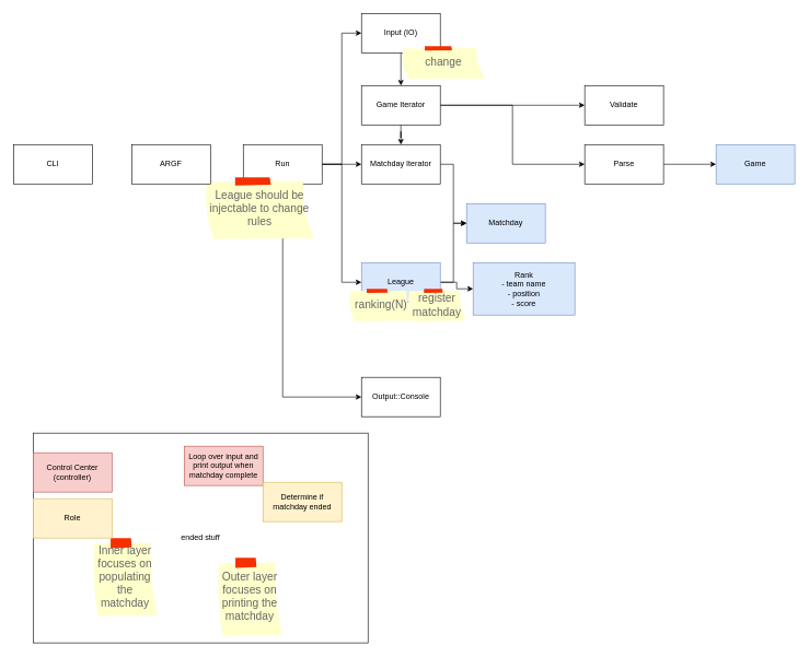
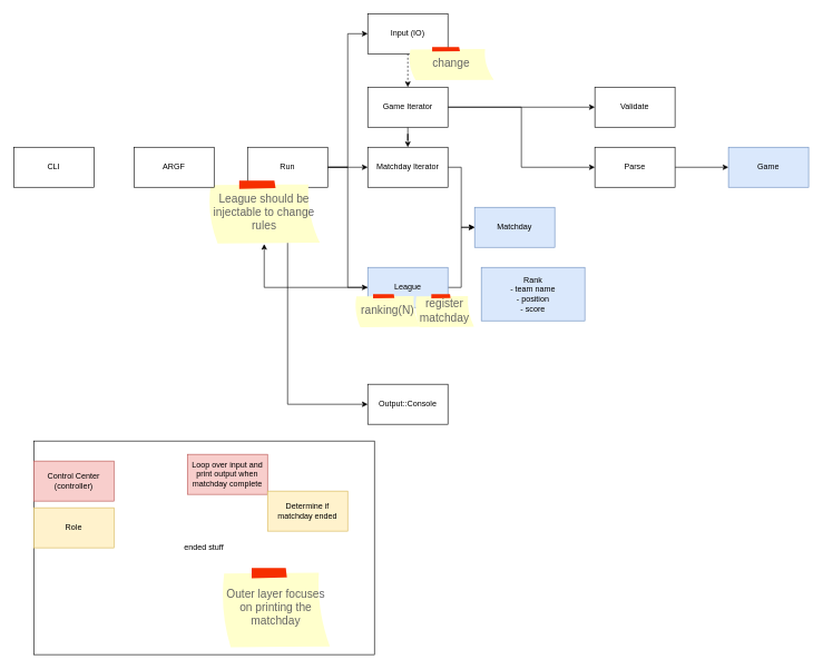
- <mxCell id="11" style="edgeStyle=orthogonalEdgeStyle;rounded=0;orthogonalLoop=1;jettySize=auto;html=1;" edge="1" parent="1" source="12" target="18"><mxGeometry relative="1" as="geometry" /></mxCell>
+ <mxCell id="11" style="edgeStyle=orthogonalEdgeStyle;rounded=0;orthogonalLoop=1;jettySize=auto;html=1;dashed=1;" edge="1" parent="1" source="12" target="18"><mxGeometry relative="1" as="geometry" /></mxCell>
- <mxCell id="23" style="edgeStyle=orthogonalEdgeStyle;rounded=0;orthogonalLoop=1;jettySize=auto;html=1;" parent="1" source="24" target="36" edge="1"><mxGeometry relative="1" as="geometry" /></mxCell>
+ <mxCell id="23" style="edgeStyle=orthogonalEdgeStyle;rounded=0;orthogonalLoop=1;jettySize=auto;html=1;" parent="1" source="24" target="35" edge="1"><mxGeometry relative="1" as="geometry" /></mxCell>
- <mxCell id="28" value="Inner layer focuses on populating the matchday" style="strokeWidth=1;shadow=0;dashed=0;align=center;html=1;shape=mxgraph.mockup.text.stickyNote2;fontColor=#666666;mainText=;fontSize=17;whiteSpace=wrap;fillColor=#ffffcc;strokeColor=#F62E00;" parent="25" vertex="1"><mxGeometry x="90" y="160" width="100" height="120" as="geometry" /></mxCell>
- <mxCell id="27" value="Outer layer focuses on printing the matchday" style="strokeWidth=1;shadow=0;dashed=0;align=center;html=1;shape=mxgraph.mockup.text.stickyNote2;fontColor=#666666;mainText=;fontSize=17;whiteSpace=wrap;fillColor=#ffffcc;strokeColor=#F62E00;" parent="25" vertex="1"><mxGeometry x="280" y="190" width="100" height="120" as="geometry" /></mxCell>
+ <mxCell id="27" value="Outer layer focuses on printing the matchday" style="strokeWidth=1;shadow=0;dashed=0;align=center;html=1;shape=mxgraph.mockup.text.stickyNote2;fontColor=#666666;mainText=;fontSize=17;whiteSpace=wrap;fillColor=#ffffcc;strokeColor=#F62E00;" parent="25" vertex="1"><mxGeometry x="280" y="190" width="165" height="120" as="geometry" /></mxCell>
